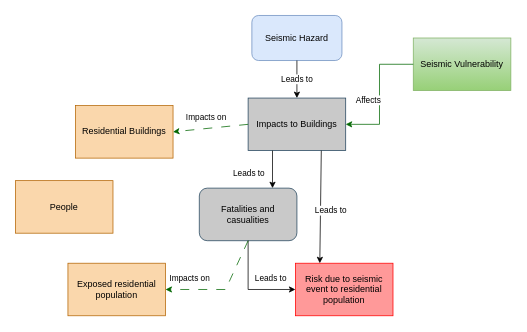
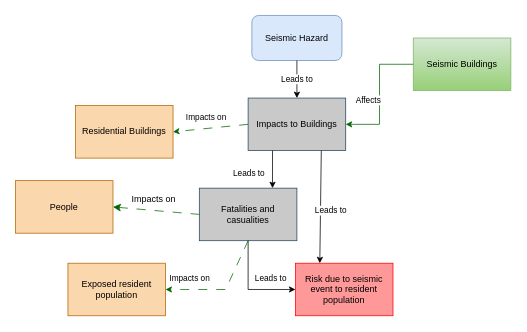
- <mxCell id="5" value="Seismic Vulnerability" style="rounded=0;whiteSpace=wrap;html=1;strokeWidth=1;fillColor=#d5e8d4;strokeColor=#82b366;gradientColor=#97d077;" parent="1" vertex="1"><mxGeometry x="550" y="50" width="130" height="70" as="geometry" /></mxCell>
+ <mxCell id="5" value="Seismic Buildings" style="rounded=0;whiteSpace=wrap;html=1;strokeWidth=1;fillColor=#d5e8d4;strokeColor=#82b366;gradientColor=#97d077;" parent="1" vertex="1"><mxGeometry x="550" y="50" width="130" height="70" as="geometry" /></mxCell>
+ <mxCell id="17" value="Impacts on" style="endArrow=classic;html=1;rounded=0;exitX=0;exitY=0.5;exitDx=0;exitDy=0;entryX=1;entryY=0.5;entryDx=0;entryDy=0;strokeColor=#006600;dashed=1;dashPattern=12 12;fontSize=12;startSize=8;endSize=8;curved=1;" edge="1" parent="1" source="6" target="16"><mxGeometry x="0.091" y="-15" width="50" height="50" relative="1" as="geometry"><mxPoint x="470" y="220" as="sourcePoint" /><mxPoint x="360" y="220" as="targetPoint" /><mxPoint as="offset" /></mxGeometry></mxCell>
- <mxCell id="6" value="Fatalities and casualities" style="whiteSpace=wrap;html=1;strokeWidth=1;fillColor=#C9C9C9;strokeColor=#23445d;rounded=1;" parent="1" vertex="1"><mxGeometry x="265" y="250" width="130" height="70" as="geometry" /></mxCell>
+ <mxCell id="6" value="Fatalities and casualities" style="rounded=0;whiteSpace=wrap;html=1;strokeWidth=1;fillColor=#C9C9C9;strokeColor=#23445d;" parent="1" vertex="1"><mxGeometry x="265" y="250" width="130" height="70" as="geometry" /></mxCell>
- <mxCell id="8" value="Exposed residential population" style="rounded=0;whiteSpace=wrap;html=1;strokeWidth=1;fillColor=#fad7ac;strokeColor=#b46504;" parent="1" vertex="1"><mxGeometry x="90" y="350" width="130" height="70" as="geometry" /></mxCell>
+ <mxCell id="8" value="Exposed resident population" style="rounded=0;whiteSpace=wrap;html=1;strokeWidth=1;fillColor=#fad7ac;strokeColor=#b46504;" parent="1" vertex="1"><mxGeometry x="90" y="350" width="130" height="70" as="geometry" /></mxCell>
- <mxCell id="7" value="Risk due to seismic event to residential population" style="rounded=0;whiteSpace=wrap;html=1;strokeWidth=1;fillColor=#FF9999;strokeColor=#FF0000;" parent="1" vertex="1"><mxGeometry x="393" y="350" width="130" height="70" as="geometry" /></mxCell>
+ <mxCell id="7" value="Risk due to seismic event to resident population" style="rounded=0;whiteSpace=wrap;html=1;strokeWidth=1;fillColor=#FF9999;strokeColor=#FF0000;" parent="1" vertex="1"><mxGeometry x="393" y="350" width="130" height="70" as="geometry" /></mxCell>
